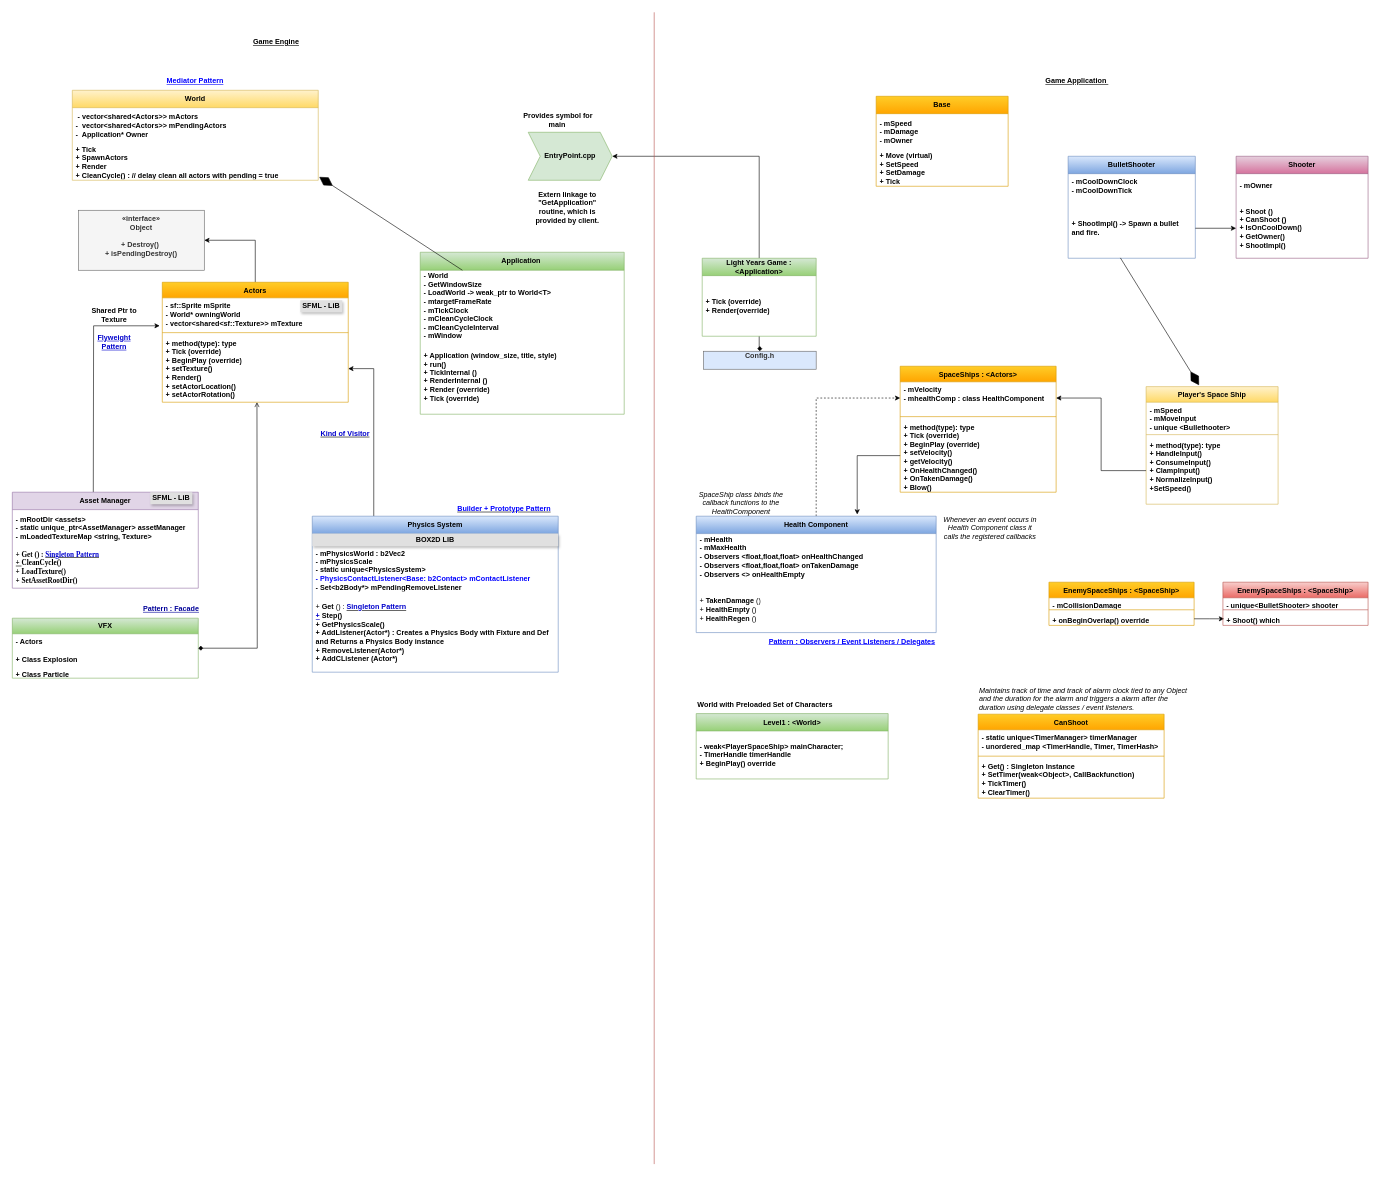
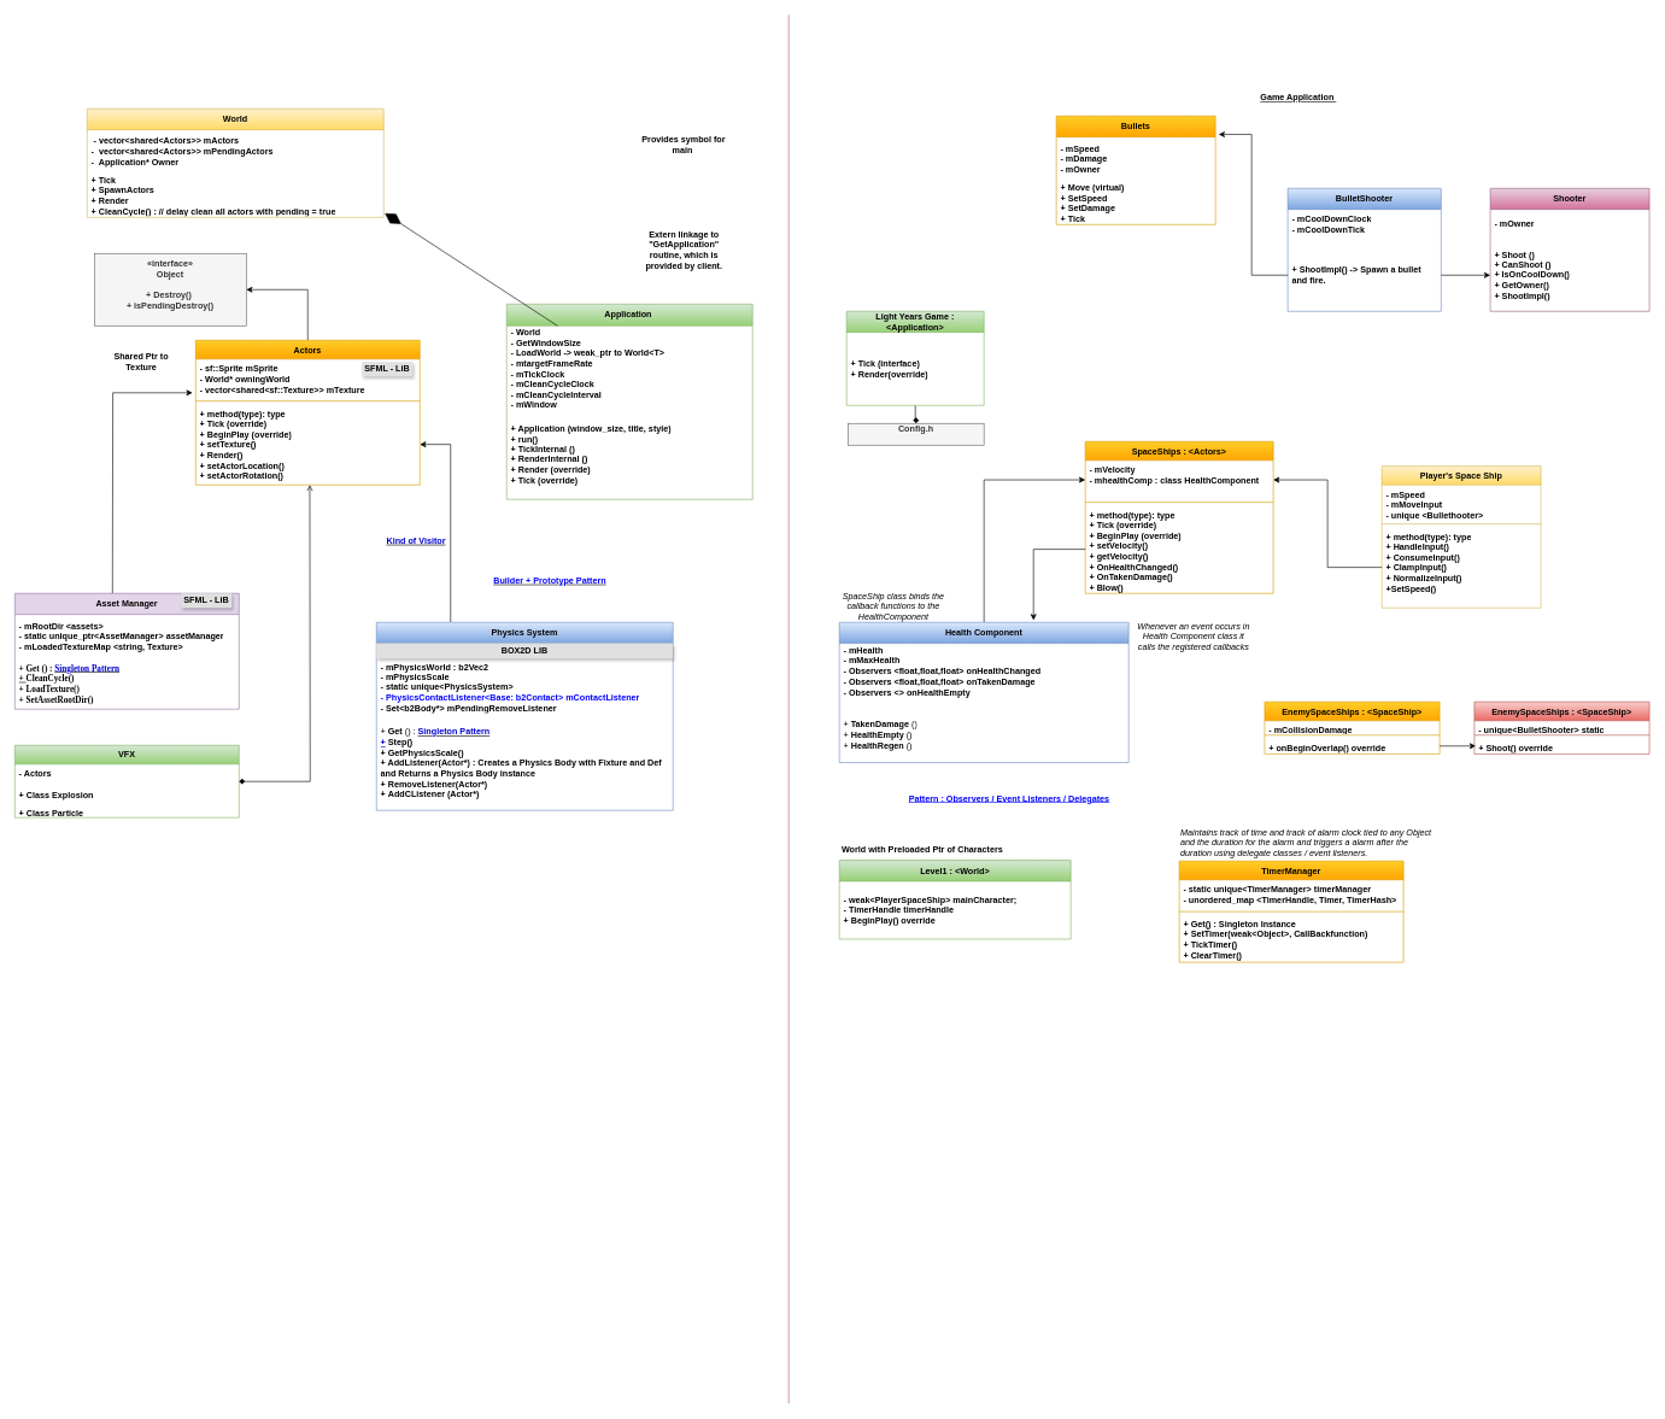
- <mxCell id="2" value="&lt;b&gt;&lt;u&gt;Game Engine&lt;/u&gt;&lt;/b&gt;" style="text;html=1;align=center;verticalAlign=middle;whiteSpace=wrap;rounded=0;" parent="1" vertex="1"><mxGeometry x="390" y="60" width="140" height="20" as="geometry" /></mxCell>
- <mxCell id="29" value="&lt;font color=&quot;#0000ff&quot;&gt;&lt;b&gt;&lt;u&gt;Mediator Pattern&lt;/u&gt;&lt;/b&gt;&lt;/font&gt;" style="text;html=1;align=center;verticalAlign=middle;whiteSpace=wrap;rounded=0;" parent="1" vertex="1"><mxGeometry x="190" y="120" width="270" height="30" as="geometry" /></mxCell>
- <mxCell id="40" value="Base" style="swimlane;fontStyle=1;align=center;verticalAlign=middle;childLayout=stackLayout;horizontal=1;startSize=29;horizontalStack=0;resizeParent=1;resizeParentMax=0;resizeLast=0;collapsible=0;marginBottom=0;html=1;whiteSpace=wrap;fillColor=#ffcd28;strokeColor=#d79b00;gradientColor=#ffa500;" parent="1" vertex="1"><mxGeometry x="1460" y="160" width="220" height="150" as="geometry" /></mxCell>
+ <mxCell id="40" value="Bullets" style="swimlane;fontStyle=1;align=center;verticalAlign=middle;childLayout=stackLayout;horizontal=1;startSize=29;horizontalStack=0;resizeParent=1;resizeParentMax=0;resizeLast=0;collapsible=0;marginBottom=0;html=1;whiteSpace=wrap;fillColor=#ffcd28;strokeColor=#d79b00;gradientColor=#ffa500;" parent="1" vertex="1"><mxGeometry x="1460" y="160" width="220" height="150" as="geometry" /></mxCell>
+ <mxCell id="58" style="edgeStyle=orthogonalEdgeStyle;rounded=0;orthogonalLoop=1;jettySize=auto;html=1;entryX=1.02;entryY=-0.06;entryDx=0;entryDy=0;entryPerimeter=0;" parent="1" source="48" target="41" edge="1"><mxGeometry relative="1" as="geometry" /></mxCell>
- <mxCell id="5" value="&lt;b&gt;Provides symbol for main&amp;nbsp;&lt;/b&gt;" style="text;html=1;align=center;verticalAlign=middle;whiteSpace=wrap;rounded=0;" parent="1" vertex="1"><mxGeometry x="865" y="190" width="130" height="20" as="geometry" /></mxCell>
+ <mxCell id="5" value="&lt;b&gt;Provides symbol for main&amp;nbsp;&lt;/b&gt;" style="text;html=1;align=center;verticalAlign=middle;whiteSpace=wrap;rounded=0;" parent="1" vertex="1"><mxGeometry x="880" y="190" width="130" height="20" as="geometry" /></mxCell>
- <mxCell id="4" value="&lt;b&gt;EntryPoint.cpp&lt;/b&gt;" style="shape=step;perimeter=stepPerimeter;whiteSpace=wrap;html=1;fixedSize=1;fillColor=#d5e8d4;strokeColor=#82b366;" parent="1" vertex="1"><mxGeometry x="880" y="220" width="140" height="80" as="geometry" /></mxCell>
- <mxCell id="3" style="edgeStyle=orthogonalEdgeStyle;rounded=0;orthogonalLoop=1;jettySize=auto;html=1;exitX=0.5;exitY=0;exitDx=0;exitDy=0;" parent="1" source="37" target="4" edge="1"><mxGeometry relative="1" as="geometry"><Array as="points"><mxPoint x="1265" y="260" /></Array></mxGeometry></mxCell>
- <mxCell id="38" value="&lt;b&gt;+ Tick (override)&lt;/b&gt;&lt;div&gt;&lt;b&gt;+ Render(override)&lt;/b&gt;&lt;/div&gt;" style="text;html=1;strokeColor=none;fillColor=none;align=left;verticalAlign=middle;spacingLeft=4;spacingRight=4;overflow=hidden;rotatable=0;points=[[0,0.5],[1,0.5]];portConstraint=eastwest;whiteSpace=wrap;" parent="37" vertex="1"><mxGeometry y="29" width="190" height="101" as="geometry" /></mxCell>
+ <mxCell id="38" value="&lt;b&gt;+ Tick (interface)&lt;/b&gt;&lt;div&gt;&lt;b&gt;+ Render(override)&lt;/b&gt;&lt;/div&gt;" style="text;html=1;strokeColor=none;fillColor=none;align=left;verticalAlign=middle;spacingLeft=4;spacingRight=4;overflow=hidden;rotatable=0;points=[[0,0.5],[1,0.5]];portConstraint=eastwest;whiteSpace=wrap;" parent="37" vertex="1"><mxGeometry y="29" width="190" height="101" as="geometry" /></mxCell>
- <mxCell id="28" value="&lt;b&gt;Shared Ptr to Texture&lt;/b&gt;" style="text;html=1;align=center;verticalAlign=middle;whiteSpace=wrap;rounded=0;" parent="1" vertex="1"><mxGeometry x="140" y="510" width="100" height="30" as="geometry" /></mxCell>
+ <mxCell id="28" value="&lt;b&gt;Shared Ptr to Texture&lt;/b&gt;" style="text;html=1;align=center;verticalAlign=middle;whiteSpace=wrap;rounded=0;" parent="1" vertex="1"><mxGeometry x="145" y="485" width="100" height="30" as="geometry" /></mxCell>
- <mxCell id="61" value="" style="endArrow=diamondThin;endFill=1;endSize=24;html=1;rounded=0;entryX=0.401;entryY=-0.012;entryDx=0;entryDy=0;entryPerimeter=0;exitX=0.411;exitY=0.994;exitDx=0;exitDy=0;exitPerimeter=0;" parent="1" source="48" target="24" edge="1"><mxGeometry width="160" relative="1" as="geometry"><mxPoint x="1788" y="630" as="sourcePoint" /><mxPoint x="1948" y="630" as="targetPoint" /></mxGeometry></mxCell>
- <mxCell id="30" value="&lt;b&gt;&lt;font color=&quot;#0000cc&quot;&gt;&lt;u&gt;Flyweight Pattern&lt;/u&gt;&lt;/font&gt;&lt;/b&gt;" style="text;html=1;align=center;verticalAlign=middle;whiteSpace=wrap;rounded=0;" parent="1" vertex="1"><mxGeometry x="140" y="555" width="100" height="30" as="geometry" /></mxCell>
- <mxCell id="35" value="&lt;b&gt;Config.h&lt;/b&gt;&lt;div&gt;&lt;br&gt;&lt;/div&gt;" style="html=1;whiteSpace=wrap;fillColor=#dae8fc;fontColor=#333333;strokeColor=#666666;" parent="1" vertex="1"><mxGeometry x="1172" y="585" width="188" height="30" as="geometry" /></mxCell>
+ <mxCell id="35" value="&lt;b&gt;Config.h&lt;/b&gt;&lt;div&gt;&lt;br&gt;&lt;/div&gt;" style="html=1;whiteSpace=wrap;fillColor=#f5f5f5;fontColor=#333333;strokeColor=#666666;" parent="1" vertex="1"><mxGeometry x="1172" y="585" width="188" height="30" as="geometry" /></mxCell>
- <mxCell id="63" style="edgeStyle=orthogonalEdgeStyle;rounded=0;orthogonalLoop=1;jettySize=auto;html=1;exitX=0.5;exitY=0;exitDx=0;exitDy=0;entryX=0;entryY=0.5;entryDx=0;entryDy=0;dashed=1;" parent="1" source="64" target="21" edge="1"><mxGeometry relative="1" as="geometry" /></mxCell>
+ <mxCell id="63" style="edgeStyle=orthogonalEdgeStyle;rounded=0;orthogonalLoop=1;jettySize=auto;html=1;exitX=0.5;exitY=0;exitDx=0;exitDy=0;entryX=0;entryY=0.5;entryDx=0;entryDy=0;" parent="1" source="64" target="21" edge="1"><mxGeometry relative="1" as="geometry" /></mxCell>
- <mxCell id="57" value="&lt;b&gt;&lt;u&gt;&lt;font color=&quot;#0000cc&quot;&gt;Kind of Visitor&lt;/font&gt;&lt;/u&gt;&lt;/b&gt;" style="text;html=1;align=center;verticalAlign=middle;whiteSpace=wrap;rounded=0;" parent="1" vertex="1"><mxGeometry x="520" y="705" width="110" height="36" as="geometry" /></mxCell>
+ <mxCell id="57" value="&lt;b&gt;&lt;u&gt;&lt;font color=&quot;#0000cc&quot;&gt;Kind of Visitor&lt;/font&gt;&lt;/u&gt;&lt;/b&gt;" style="text;html=1;align=center;verticalAlign=middle;whiteSpace=wrap;rounded=0;" parent="1" vertex="1"><mxGeometry x="520" y="730" width="110" height="36" as="geometry" /></mxCell>
- <mxCell id="56" value="&lt;b&gt;&lt;u&gt;&lt;font color=&quot;#0000ff&quot;&gt;Builder + Prototype Pattern&lt;/font&gt;&lt;/u&gt;&lt;/b&gt;" style="text;html=1;align=center;verticalAlign=middle;whiteSpace=wrap;rounded=0;" parent="1" vertex="1"><mxGeometry x="760" y="840" width="160" height="15" as="geometry" /></mxCell>
+ <mxCell id="56" value="&lt;b&gt;&lt;u&gt;&lt;font color=&quot;#0000ff&quot;&gt;Builder + Prototype Pattern&lt;/font&gt;&lt;/u&gt;&lt;/b&gt;" style="text;html=1;align=center;verticalAlign=middle;whiteSpace=wrap;rounded=0;" parent="1" vertex="1"><mxGeometry x="680" y="795" width="160" height="15" as="geometry" /></mxCell>
- <mxCell id="82" value="&lt;div&gt;&lt;b&gt;- unique&amp;lt;BulletShooter&amp;gt; shooter&lt;/b&gt;&lt;/div&gt;" style="text;strokeColor=none;fillColor=none;align=left;verticalAlign=top;spacingLeft=4;spacingRight=4;overflow=hidden;rotatable=0;points=[[0,0.5],[1,0.5]];portConstraint=eastwest;whiteSpace=wrap;html=1;" vertex="1" parent="81"><mxGeometry y="26" width="242" height="16" as="geometry" /></mxCell>
+ <mxCell id="82" value="&lt;div&gt;&lt;b&gt;- unique&amp;lt;BulletShooter&amp;gt; static&lt;/b&gt;&lt;/div&gt;" style="text;strokeColor=none;fillColor=none;align=left;verticalAlign=top;spacingLeft=4;spacingRight=4;overflow=hidden;rotatable=0;points=[[0,0.5],[1,0.5]];portConstraint=eastwest;whiteSpace=wrap;html=1;" vertex="1" parent="81"><mxGeometry y="26" width="242" height="16" as="geometry" /></mxCell>
- <mxCell id="75" value="&lt;font style=&quot;&quot; color=&quot;#000099&quot;&gt;&lt;b&gt;&lt;u&gt;Pattern : Facade&lt;/u&gt;&lt;/b&gt;&lt;/font&gt;" style="text;html=1;align=center;verticalAlign=middle;whiteSpace=wrap;rounded=0;" parent="1" vertex="1"><mxGeometry x="225" y="1000" width="120" height="30" as="geometry" /></mxCell>
- <mxCell id="84" value="&lt;b&gt;+ Shoot() which&lt;/b&gt;" style="text;strokeColor=none;fillColor=none;align=left;verticalAlign=top;spacingLeft=4;spacingRight=4;overflow=hidden;rotatable=0;points=[[0,0.5],[1,0.5]];portConstraint=eastwest;whiteSpace=wrap;html=1;" vertex="1" parent="81"><mxGeometry y="50" width="242" height="22" as="geometry" /></mxCell>
+ <mxCell id="84" value="&lt;b&gt;+ Shoot() override&lt;/b&gt;" style="text;strokeColor=none;fillColor=none;align=left;verticalAlign=top;spacingLeft=4;spacingRight=4;overflow=hidden;rotatable=0;points=[[0,0.5],[1,0.5]];portConstraint=eastwest;whiteSpace=wrap;html=1;" vertex="1" parent="81"><mxGeometry y="50" width="242" height="22" as="geometry" /></mxCell>
- <mxCell id="67" value="&lt;font color=&quot;#0000ff&quot;&gt;&lt;b&gt;&lt;u&gt;Pattern : Observers / Event Listeners / Delegates&lt;/u&gt;&lt;/b&gt;&lt;/font&gt;" style="text;html=1;align=center;verticalAlign=middle;whiteSpace=wrap;rounded=0;" parent="1" vertex="1"><mxGeometry x="1280" y="1054" width="280" height="30" as="geometry" /></mxCell>
+ <mxCell id="67" value="&lt;font color=&quot;#0000ff&quot;&gt;&lt;b&gt;&lt;u&gt;Pattern : Observers / Event Listeners / Delegates&lt;/u&gt;&lt;/b&gt;&lt;/font&gt;" style="text;html=1;align=center;verticalAlign=middle;whiteSpace=wrap;rounded=0;" parent="1" vertex="1"><mxGeometry x="1255" y="1089" width="280" height="30" as="geometry" /></mxCell>
- <mxCell id="87" value="&lt;b&gt;World with Preloaded Set of Characters&lt;/b&gt;" style="text;html=1;align=center;verticalAlign=middle;whiteSpace=wrap;rounded=0;" vertex="1" parent="1"><mxGeometry x="1130" y="1169" width="290" height="11" as="geometry" /></mxCell>
+ <mxCell id="87" value="&lt;b&gt;World with Preloaded Ptr of Characters&lt;/b&gt;" style="text;html=1;align=center;verticalAlign=middle;whiteSpace=wrap;rounded=0;" vertex="1" parent="1"><mxGeometry x="1130" y="1169" width="290" height="11" as="geometry" /></mxCell>
- <mxCell id="88" value="CanShoot" style="swimlane;fontStyle=1;align=center;verticalAlign=top;childLayout=stackLayout;horizontal=1;startSize=26;horizontalStack=0;resizeParent=1;resizeParentMax=0;resizeLast=0;collapsible=1;marginBottom=0;whiteSpace=wrap;html=1;fillColor=#ffcd28;strokeColor=#d79b00;gradientColor=#ffa500;" vertex="1" parent="1"><mxGeometry x="1630" y="1190" width="310" height="140" as="geometry" /></mxCell>
+ <mxCell id="88" value="TimerManager" style="swimlane;fontStyle=1;align=center;verticalAlign=top;childLayout=stackLayout;horizontal=1;startSize=26;horizontalStack=0;resizeParent=1;resizeParentMax=0;resizeLast=0;collapsible=1;marginBottom=0;whiteSpace=wrap;html=1;fillColor=#ffcd28;strokeColor=#d79b00;gradientColor=#ffa500;" vertex="1" parent="1"><mxGeometry x="1630" y="1190" width="310" height="140" as="geometry" /></mxCell>
